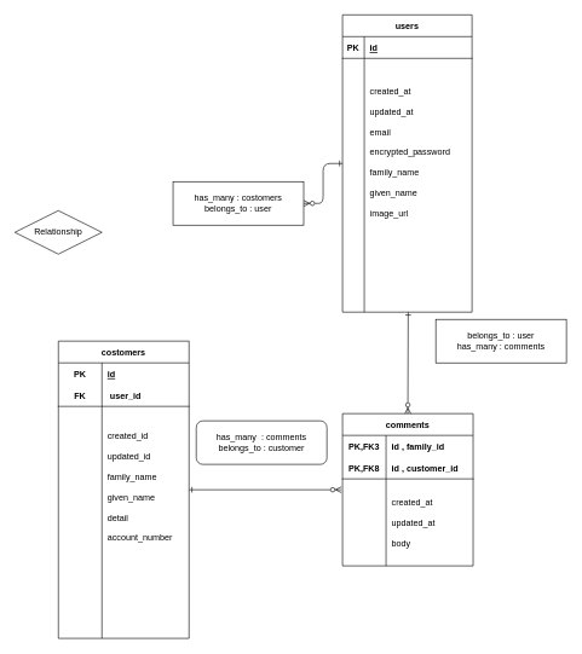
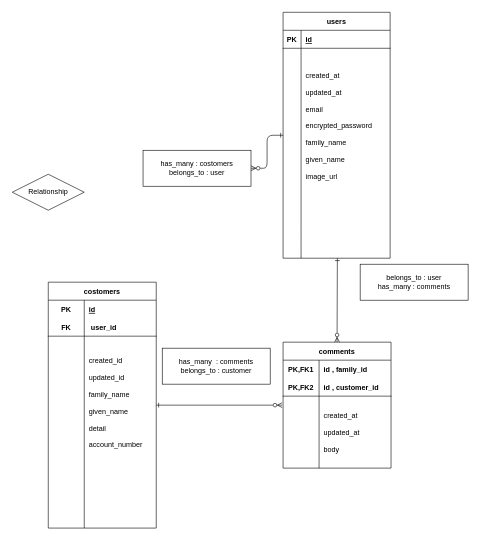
- <mxCell id="41" value="has_many&amp;nbsp; : comments&lt;br&gt;belongs_to : customer" style="whiteSpace=wrap;html=1;shadow=0;fontColor=#000000;strokeColor=#000000;labelBackgroundColor=default;rounded=1;" vertex="1" parent="1"><mxGeometry x="270" y="580" width="180" height="60" as="geometry" /></mxCell>
+ <mxCell id="41" value="has_many&amp;nbsp; : comments&lt;br&gt;belongs_to : customer" style="rounded=0;whiteSpace=wrap;html=1;shadow=0;fontColor=#000000;strokeColor=#000000;labelBackgroundColor=default;" vertex="1" parent="1"><mxGeometry x="270" y="580" width="180" height="60" as="geometry" /></mxCell>
- <mxCell id="5" value="PK,FK3" style="shape=partialRectangle;connectable=0;fillColor=none;top=0;left=0;bottom=0;right=0;fontStyle=1;overflow=hidden;fontColor=#000000;labelBackgroundColor=default;" vertex="1" parent="4"><mxGeometry width="60" height="30" as="geometry"><mxRectangle width="60" height="30" as="alternateBounds" /></mxGeometry></mxCell>
+ <mxCell id="5" value="PK,FK1" style="shape=partialRectangle;connectable=0;fillColor=none;top=0;left=0;bottom=0;right=0;fontStyle=1;overflow=hidden;fontColor=#000000;labelBackgroundColor=default;" vertex="1" parent="4"><mxGeometry width="60" height="30" as="geometry"><mxRectangle width="60" height="30" as="alternateBounds" /></mxGeometry></mxCell>
- <mxCell id="8" value="PK,FK8" style="shape=partialRectangle;connectable=0;fillColor=none;top=0;left=0;bottom=0;right=0;fontStyle=1;overflow=hidden;fontColor=#000000;labelBackgroundColor=default;" vertex="1" parent="7"><mxGeometry width="60" height="30" as="geometry"><mxRectangle width="60" height="30" as="alternateBounds" /></mxGeometry></mxCell>
+ <mxCell id="8" value="PK,FK2" style="shape=partialRectangle;connectable=0;fillColor=none;top=0;left=0;bottom=0;right=0;fontStyle=1;overflow=hidden;fontColor=#000000;labelBackgroundColor=default;" vertex="1" parent="7"><mxGeometry width="60" height="30" as="geometry"><mxRectangle width="60" height="30" as="alternateBounds" /></mxGeometry></mxCell>
